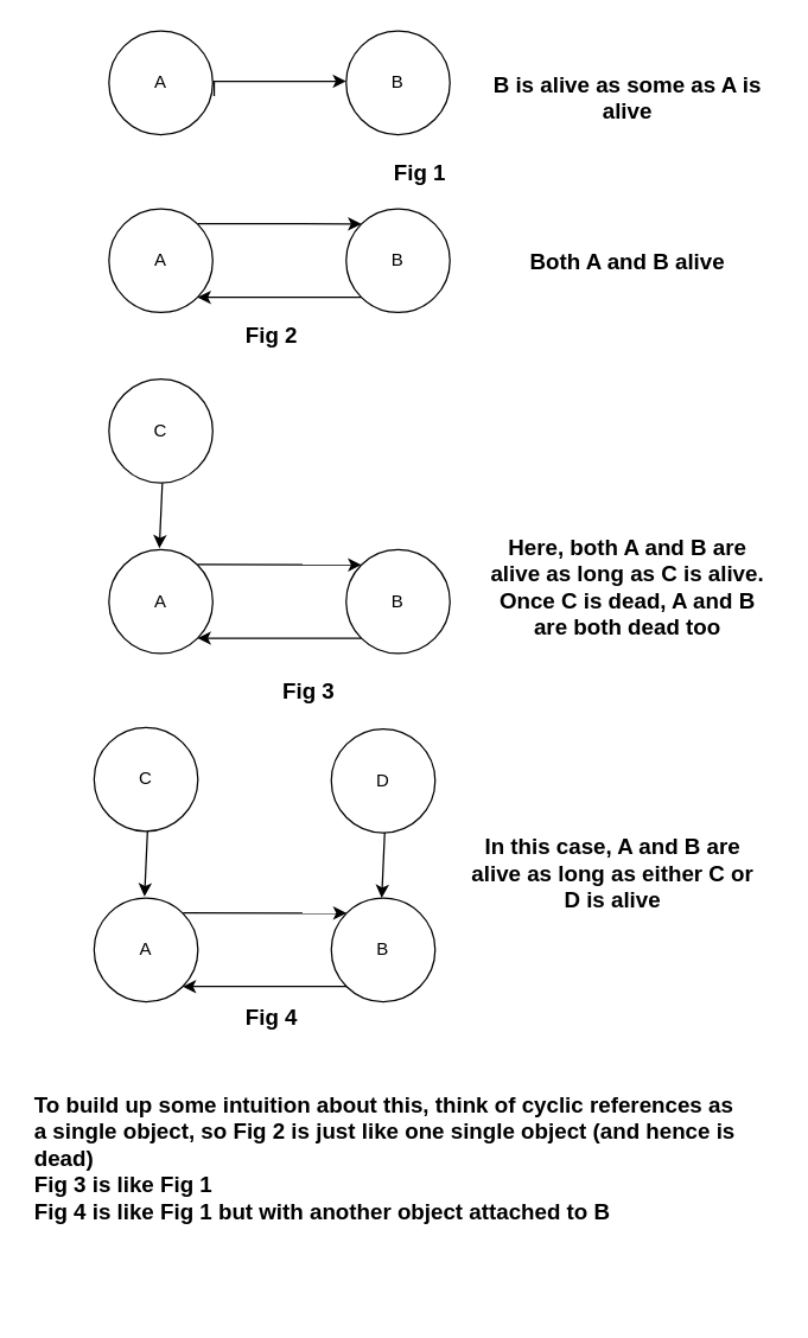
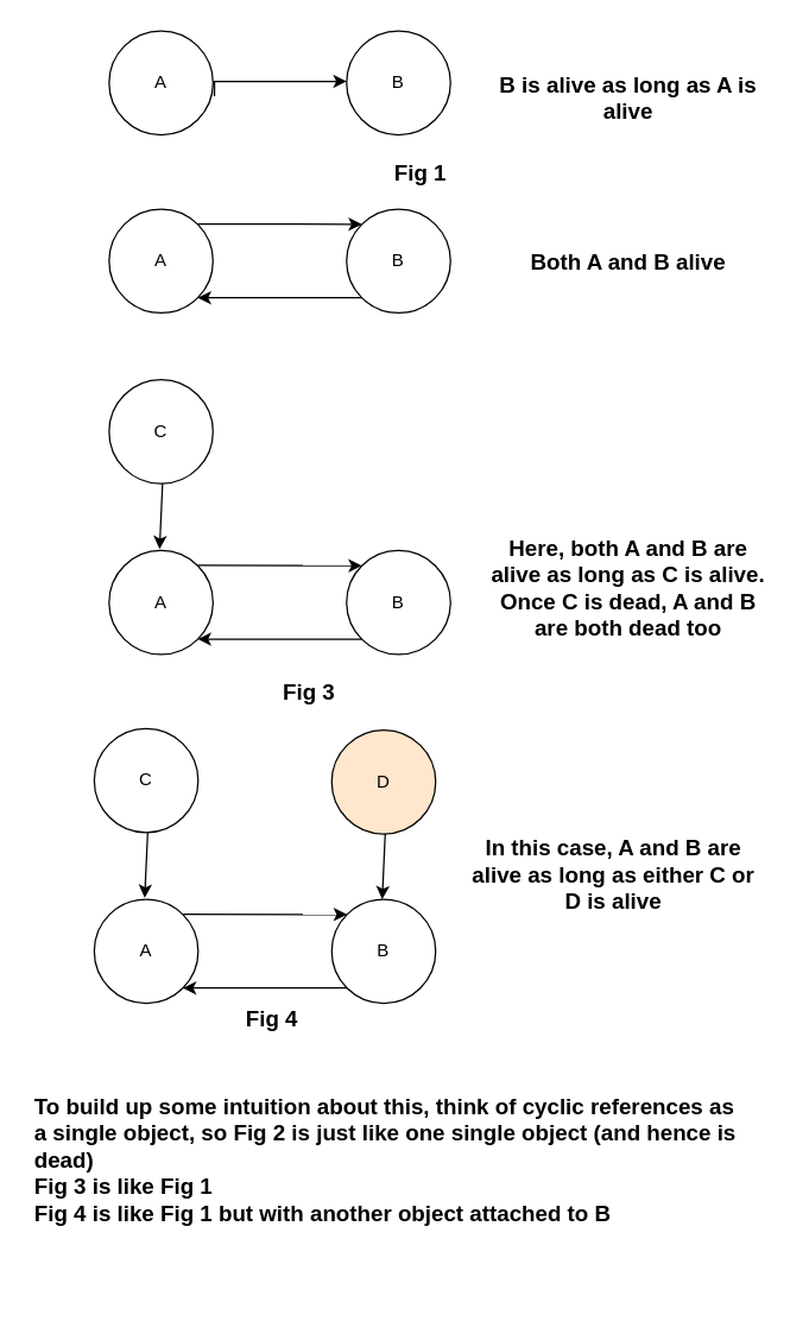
- <mxCell id="10" value="B is alive as some as A is alive" style="text;html=1;align=center;verticalAlign=middle;whiteSpace=wrap;rounded=0;fontStyle=1;fontSize=15;" vertex="1" parent="1"><mxGeometry x="323" y="50" width="200" height="30" as="geometry" /></mxCell>
+ <mxCell id="10" value="B is alive as long as A is alive" style="text;html=1;align=center;verticalAlign=middle;whiteSpace=wrap;rounded=0;fontStyle=1;fontSize=15;" vertex="1" parent="1"><mxGeometry x="323" y="50" width="200" height="30" as="geometry" /></mxCell>
- <mxCell id="29" value="Fig 2" style="text;html=1;align=center;verticalAlign=middle;whiteSpace=wrap;rounded=0;fontStyle=1;fontSize=15;" vertex="1" parent="1"><mxGeometry x="83" y="210" width="200" height="30" as="geometry" /></mxCell>
- <mxCell id="25" value="D" style="ellipse;whiteSpace=wrap;html=1;" vertex="1" parent="1"><mxGeometry x="223" y="490.98" width="70" height="70" as="geometry" /></mxCell>
+ <mxCell id="25" value="D" style="ellipse;whiteSpace=wrap;html=1;fillColor=#ffe6cc;" vertex="1" parent="1"><mxGeometry x="223" y="490.98" width="70" height="70" as="geometry" /></mxCell>
